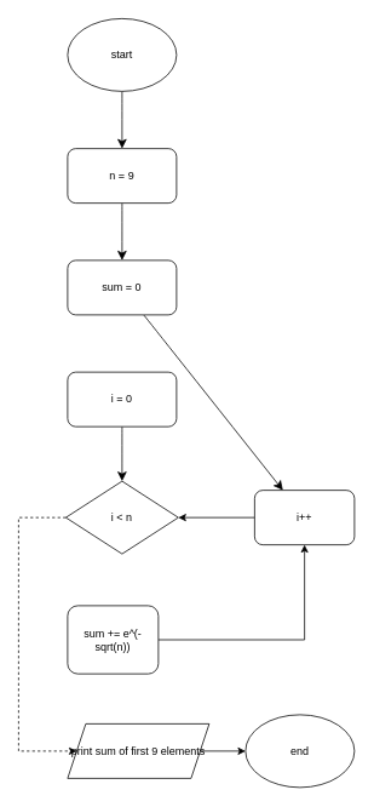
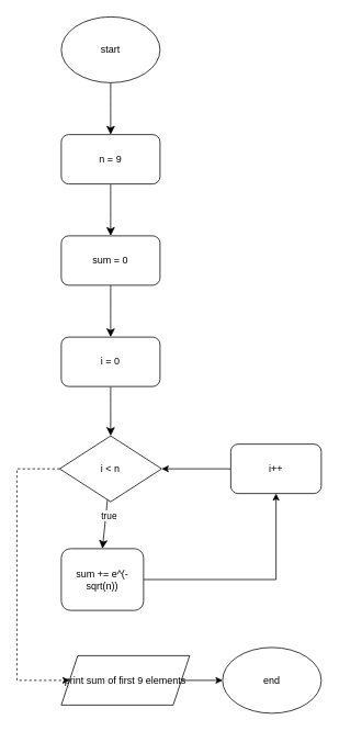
- <mxCell id="6" style="edgeStyle=none;curved=1;rounded=0;orthogonalLoop=1;jettySize=auto;html=1;fontSize=12;startSize=8;endSize=8;" edge="1" parent="1" source="7" target="17"><mxGeometry relative="1" as="geometry" /></mxCell>
+ <mxCell id="6" style="edgeStyle=none;curved=1;rounded=0;orthogonalLoop=1;jettySize=auto;html=1;entryX=0.5;entryY=0;entryDx=0;entryDy=0;fontSize=12;startSize=8;endSize=8;" edge="1" parent="1" source="7" target="9"><mxGeometry relative="1" as="geometry" /></mxCell>
+ <mxCell id="10" style="edgeStyle=none;curved=1;rounded=0;orthogonalLoop=1;jettySize=auto;html=1;entryX=0.5;entryY=0;entryDx=0;entryDy=0;fontSize=12;startSize=8;endSize=8;" edge="1" parent="1" source="13" target="15"><mxGeometry relative="1" as="geometry" /></mxCell>
+ <mxCell id="11" value="true" style="edgeLabel;html=1;align=center;verticalAlign=middle;resizable=0;points=[];" vertex="1" connectable="0" parent="10"><mxGeometry x="-0.368" y="3" relative="1" as="geometry"><mxPoint as="offset" /></mxGeometry></mxCell>
